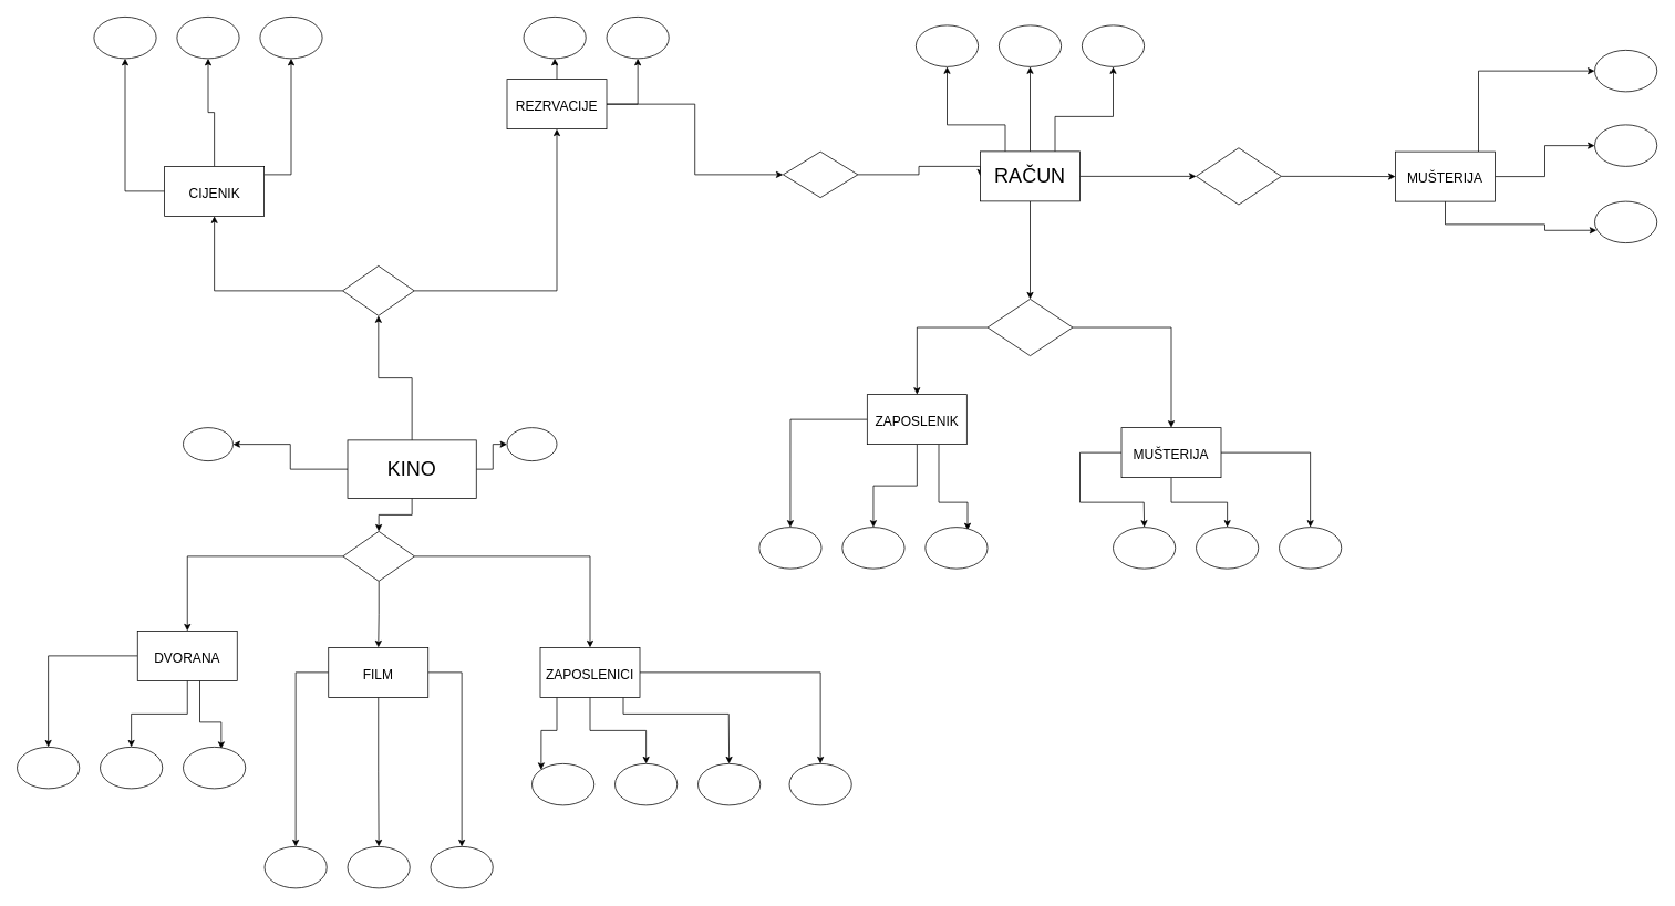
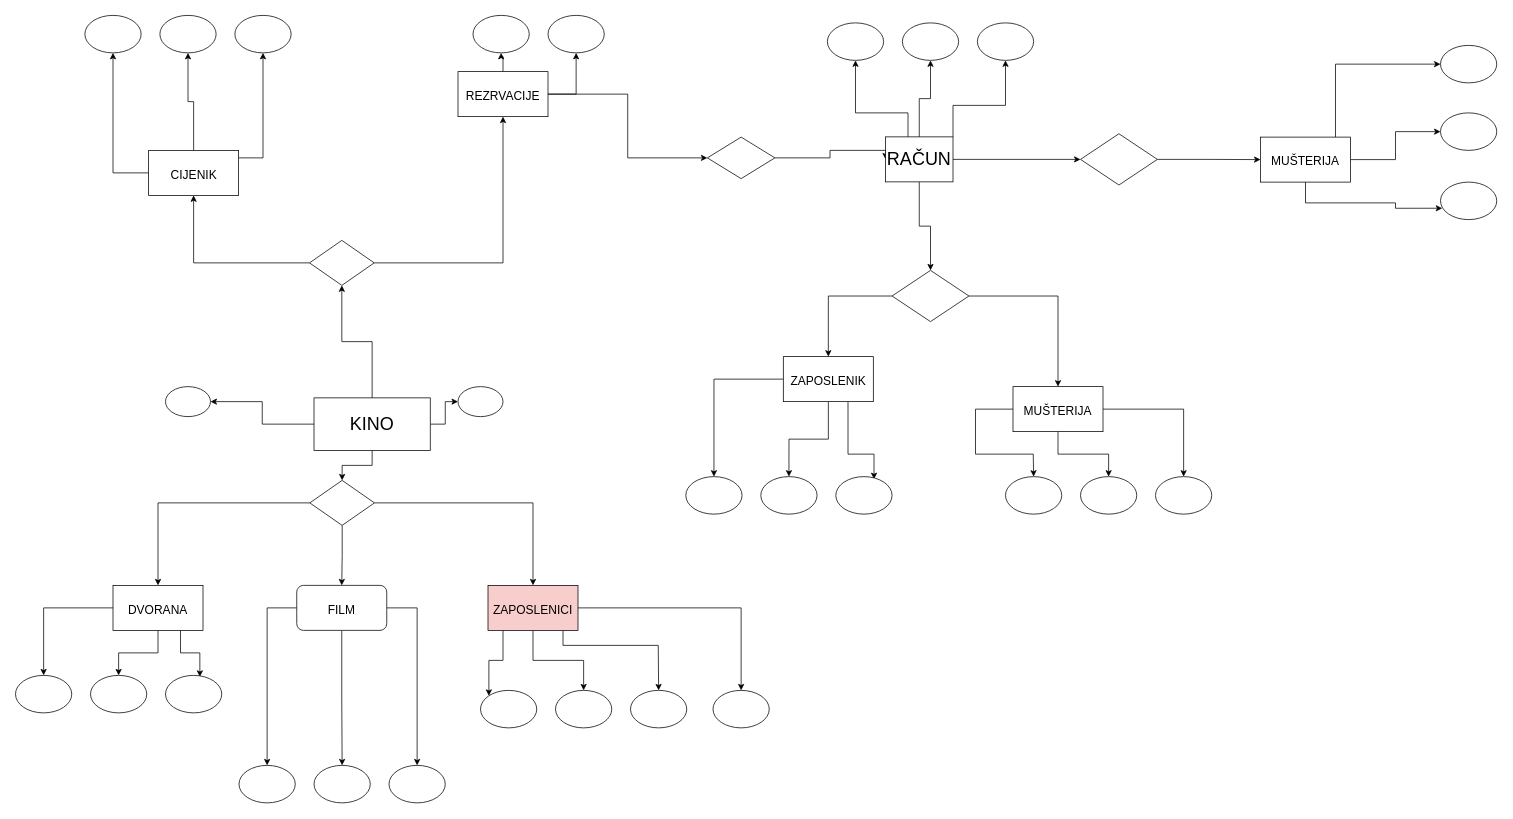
- <mxCell id="59" value="RAČUN" style="rounded=0;whiteSpace=wrap;html=1;fontSize=24;" parent="1" vertex="1"><mxGeometry x="1180" y="182" width="120" height="60" as="geometry" /></mxCell>
+ <mxCell id="59" value="RAČUN" style="rounded=0;whiteSpace=wrap;html=1;fontSize=24;" parent="1" vertex="1"><mxGeometry x="1180" y="182" width="90" height="60" as="geometry" /></mxCell>
- <mxCell id="20" value="&lt;font style=&quot;font-size: 16px&quot;&gt;DVORANA&lt;/font&gt;" style="rounded=0;whiteSpace=wrap;html=1;fontSize=24;" parent="1" vertex="1"><mxGeometry x="165" y="760" width="120" height="60" as="geometry" /></mxCell>
+ <mxCell id="20" value="&lt;font style=&quot;font-size: 16px&quot;&gt;DVORANA&lt;/font&gt;" style="rounded=0;whiteSpace=wrap;html=1;fontSize=24;" parent="1" vertex="1"><mxGeometry x="150" y="780" width="120" height="60" as="geometry" /></mxCell>
- <mxCell id="16" value="&lt;font style=&quot;font-size: 16px&quot;&gt;FILM&lt;/font&gt;" style="rounded=0;whiteSpace=wrap;html=1;fontSize=24;" parent="1" vertex="1"><mxGeometry x="395" y="780" width="120" height="60" as="geometry" /></mxCell>
+ <mxCell id="16" value="&lt;font style=&quot;font-size: 16px&quot;&gt;FILM&lt;/font&gt;" style="whiteSpace=wrap;html=1;fontSize=24;rounded=1;" parent="1" vertex="1"><mxGeometry x="395" y="780" width="120" height="60" as="geometry" /></mxCell>
- <mxCell id="25" value="&lt;font style=&quot;font-size: 16px&quot;&gt;ZAPOSLENICI&lt;/font&gt;" style="rounded=0;whiteSpace=wrap;html=1;fontSize=24;" parent="1" vertex="1"><mxGeometry x="650" y="780" width="120" height="60" as="geometry" /></mxCell>
+ <mxCell id="25" value="&lt;font style=&quot;font-size: 16px&quot;&gt;ZAPOSLENICI&lt;/font&gt;" style="rounded=0;whiteSpace=wrap;html=1;fontSize=24;fillColor=#f8cecc;" parent="1" vertex="1"><mxGeometry x="650" y="780" width="120" height="60" as="geometry" /></mxCell>
